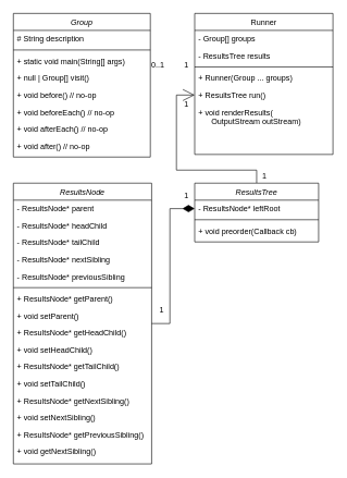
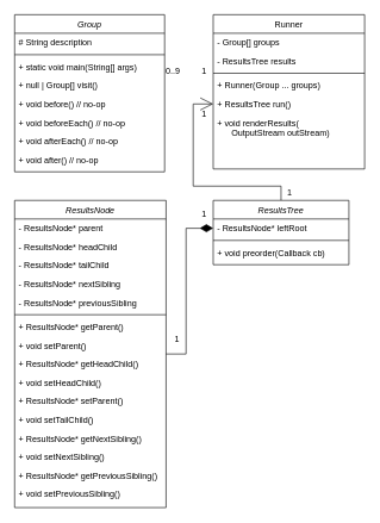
- <mxCell id="18" value="0..1" style="text;html=1;align=left;verticalAlign=middle;resizable=0;points=[];autosize=1;strokeColor=none;fillColor=none;" vertex="1" parent="1"><mxGeometry x="230" y="90" width="40" height="20" as="geometry" /></mxCell>
+ <mxCell id="18" value="0..9" style="text;html=1;align=left;verticalAlign=middle;resizable=0;points=[];autosize=1;strokeColor=none;fillColor=none;" vertex="1" parent="1"><mxGeometry x="230" y="90" width="40" height="20" as="geometry" /></mxCell>
- <mxCell id="39" value="+ ResultsNode* getTailChild()" style="text;align=left;verticalAlign=top;spacingLeft=4;spacingRight=4;overflow=hidden;rotatable=0;points=[[0,0.5],[1,0.5]];portConstraint=eastwest;" vertex="1" parent="28"><mxGeometry y="268" width="212" height="26" as="geometry" /></mxCell>
+ <mxCell id="39" value="+ ResultsNode* setParent()" style="text;align=left;verticalAlign=top;spacingLeft=4;spacingRight=4;overflow=hidden;rotatable=0;points=[[0,0.5],[1,0.5]];portConstraint=eastwest;" vertex="1" parent="28"><mxGeometry y="268" width="212" height="26" as="geometry" /></mxCell>
- <mxCell id="44" value="+ void getNextSibling()" style="text;align=left;verticalAlign=top;spacingLeft=4;spacingRight=4;overflow=hidden;rotatable=0;points=[[0,0.5],[1,0.5]];portConstraint=eastwest;" vertex="1" parent="28"><mxGeometry y="398" width="212" height="26" as="geometry" /></mxCell>
+ <mxCell id="44" value="+ void setPreviousSibling()" style="text;align=left;verticalAlign=top;spacingLeft=4;spacingRight=4;overflow=hidden;rotatable=0;points=[[0,0.5],[1,0.5]];portConstraint=eastwest;" vertex="1" parent="28"><mxGeometry y="398" width="212" height="26" as="geometry" /></mxCell>
